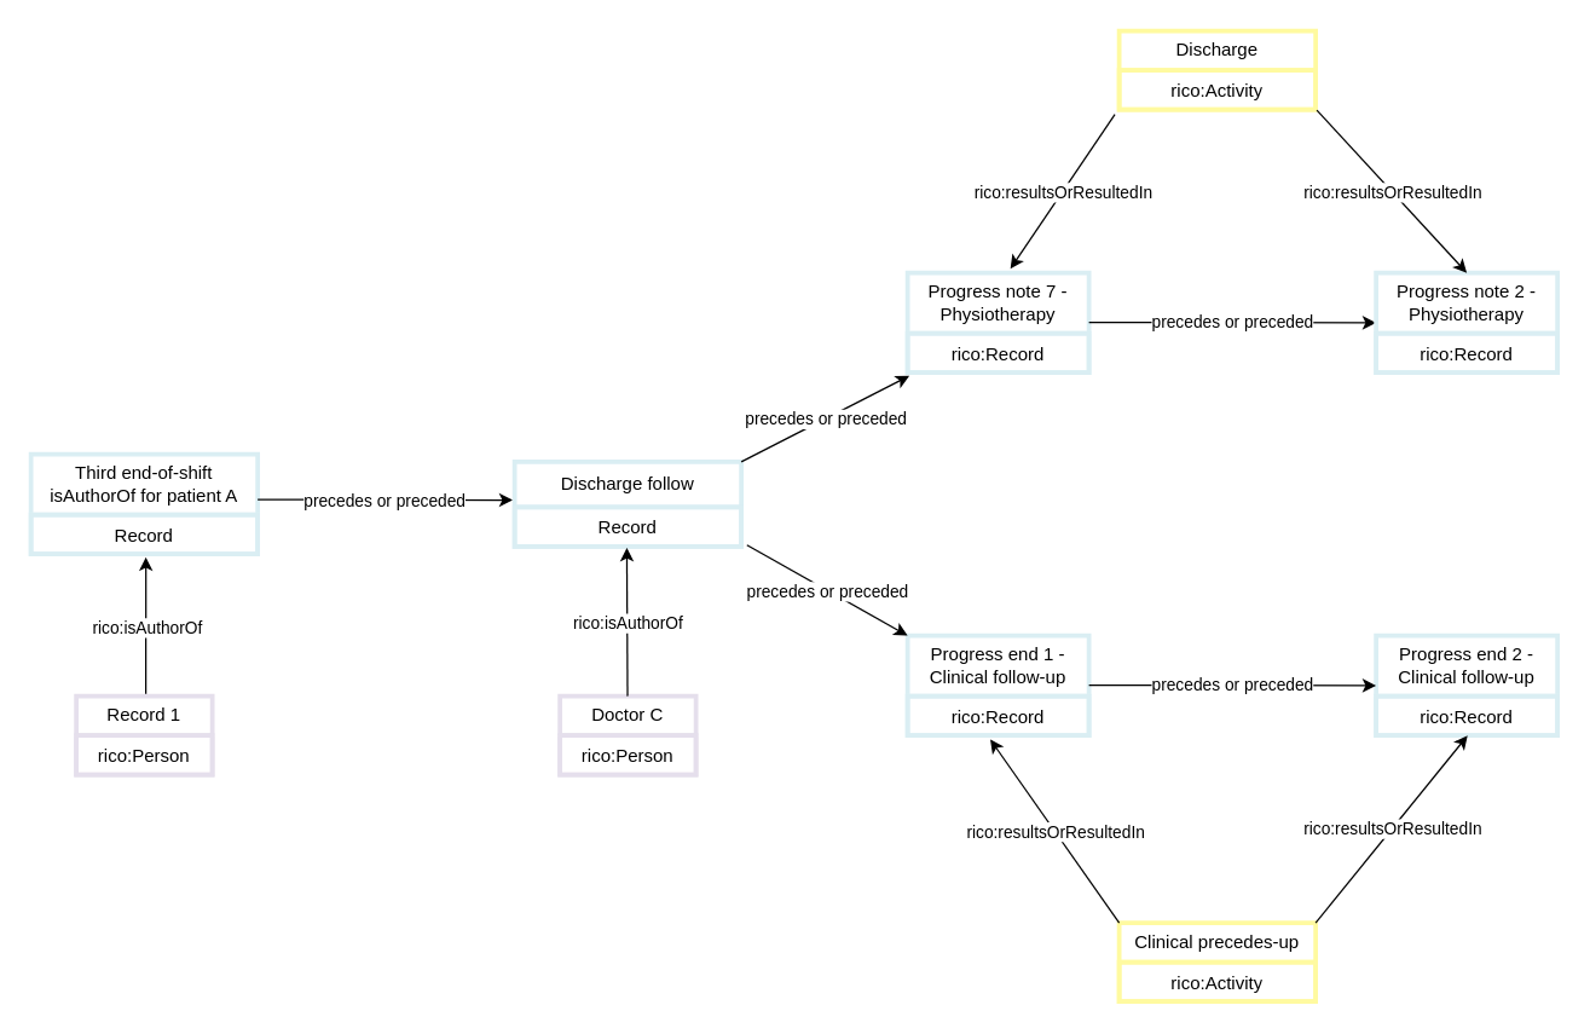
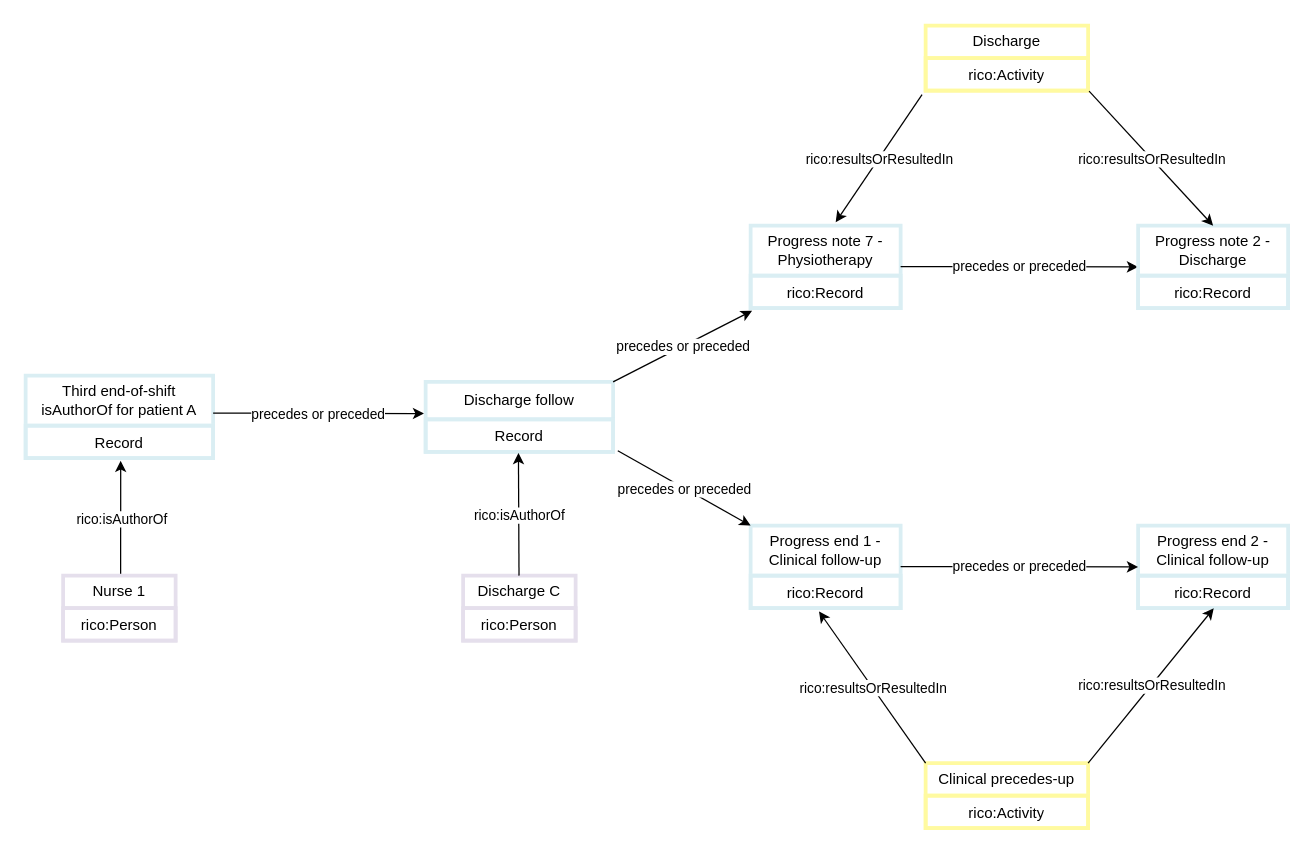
- <mxCell id="26" value="Progress note 2 - Physiotherapy" style="swimlane;fontStyle=0;childLayout=stackLayout;horizontal=1;startSize=40;strokeColor=#DAEEF3;strokeWidth=3;fillColor=none;horizontalStack=0;resizeParent=1;resizeParentMax=0;resizeLast=0;collapsible=1;marginBottom=0;whiteSpace=wrap;html=1;" vertex="1" parent="1"><mxGeometry x="910" y="180" width="120" height="66" as="geometry" /></mxCell>
+ <mxCell id="26" value="Progress note 2 - Discharge" style="swimlane;fontStyle=0;childLayout=stackLayout;horizontal=1;startSize=40;strokeColor=#DAEEF3;strokeWidth=3;fillColor=none;horizontalStack=0;resizeParent=1;resizeParentMax=0;resizeLast=0;collapsible=1;marginBottom=0;whiteSpace=wrap;html=1;" vertex="1" parent="1"><mxGeometry x="910" y="180" width="120" height="66" as="geometry" /></mxCell>
- <mxCell id="10" value="Record 1" style="swimlane;fontStyle=0;childLayout=stackLayout;horizontal=1;startSize=26;strokeColor=#E5DFEC;strokeWidth=3;fillColor=none;horizontalStack=0;resizeParent=1;resizeParentMax=0;resizeLast=0;collapsible=1;marginBottom=0;whiteSpace=wrap;html=1;" vertex="1" parent="1"><mxGeometry x="50" y="460" width="90" height="52" as="geometry" /></mxCell>
+ <mxCell id="10" value="Nurse 1" style="swimlane;fontStyle=0;childLayout=stackLayout;horizontal=1;startSize=26;strokeColor=#E5DFEC;strokeWidth=3;fillColor=none;horizontalStack=0;resizeParent=1;resizeParentMax=0;resizeLast=0;collapsible=1;marginBottom=0;whiteSpace=wrap;html=1;" vertex="1" parent="1"><mxGeometry x="50" y="460" width="90" height="52" as="geometry" /></mxCell>
- <mxCell id="12" value="Doctor C" style="swimlane;fontStyle=0;childLayout=stackLayout;horizontal=1;startSize=26;strokeColor=#E5DFEC;strokeWidth=3;fillColor=none;horizontalStack=0;resizeParent=1;resizeParentMax=0;resizeLast=0;collapsible=1;marginBottom=0;whiteSpace=wrap;html=1;" vertex="1" parent="1"><mxGeometry x="370" y="460" width="90" height="52" as="geometry" /></mxCell>
+ <mxCell id="12" value="Discharge C" style="swimlane;fontStyle=0;childLayout=stackLayout;horizontal=1;startSize=26;strokeColor=#E5DFEC;strokeWidth=3;fillColor=none;horizontalStack=0;resizeParent=1;resizeParentMax=0;resizeLast=0;collapsible=1;marginBottom=0;whiteSpace=wrap;html=1;" vertex="1" parent="1"><mxGeometry x="370" y="460" width="90" height="52" as="geometry" /></mxCell>
